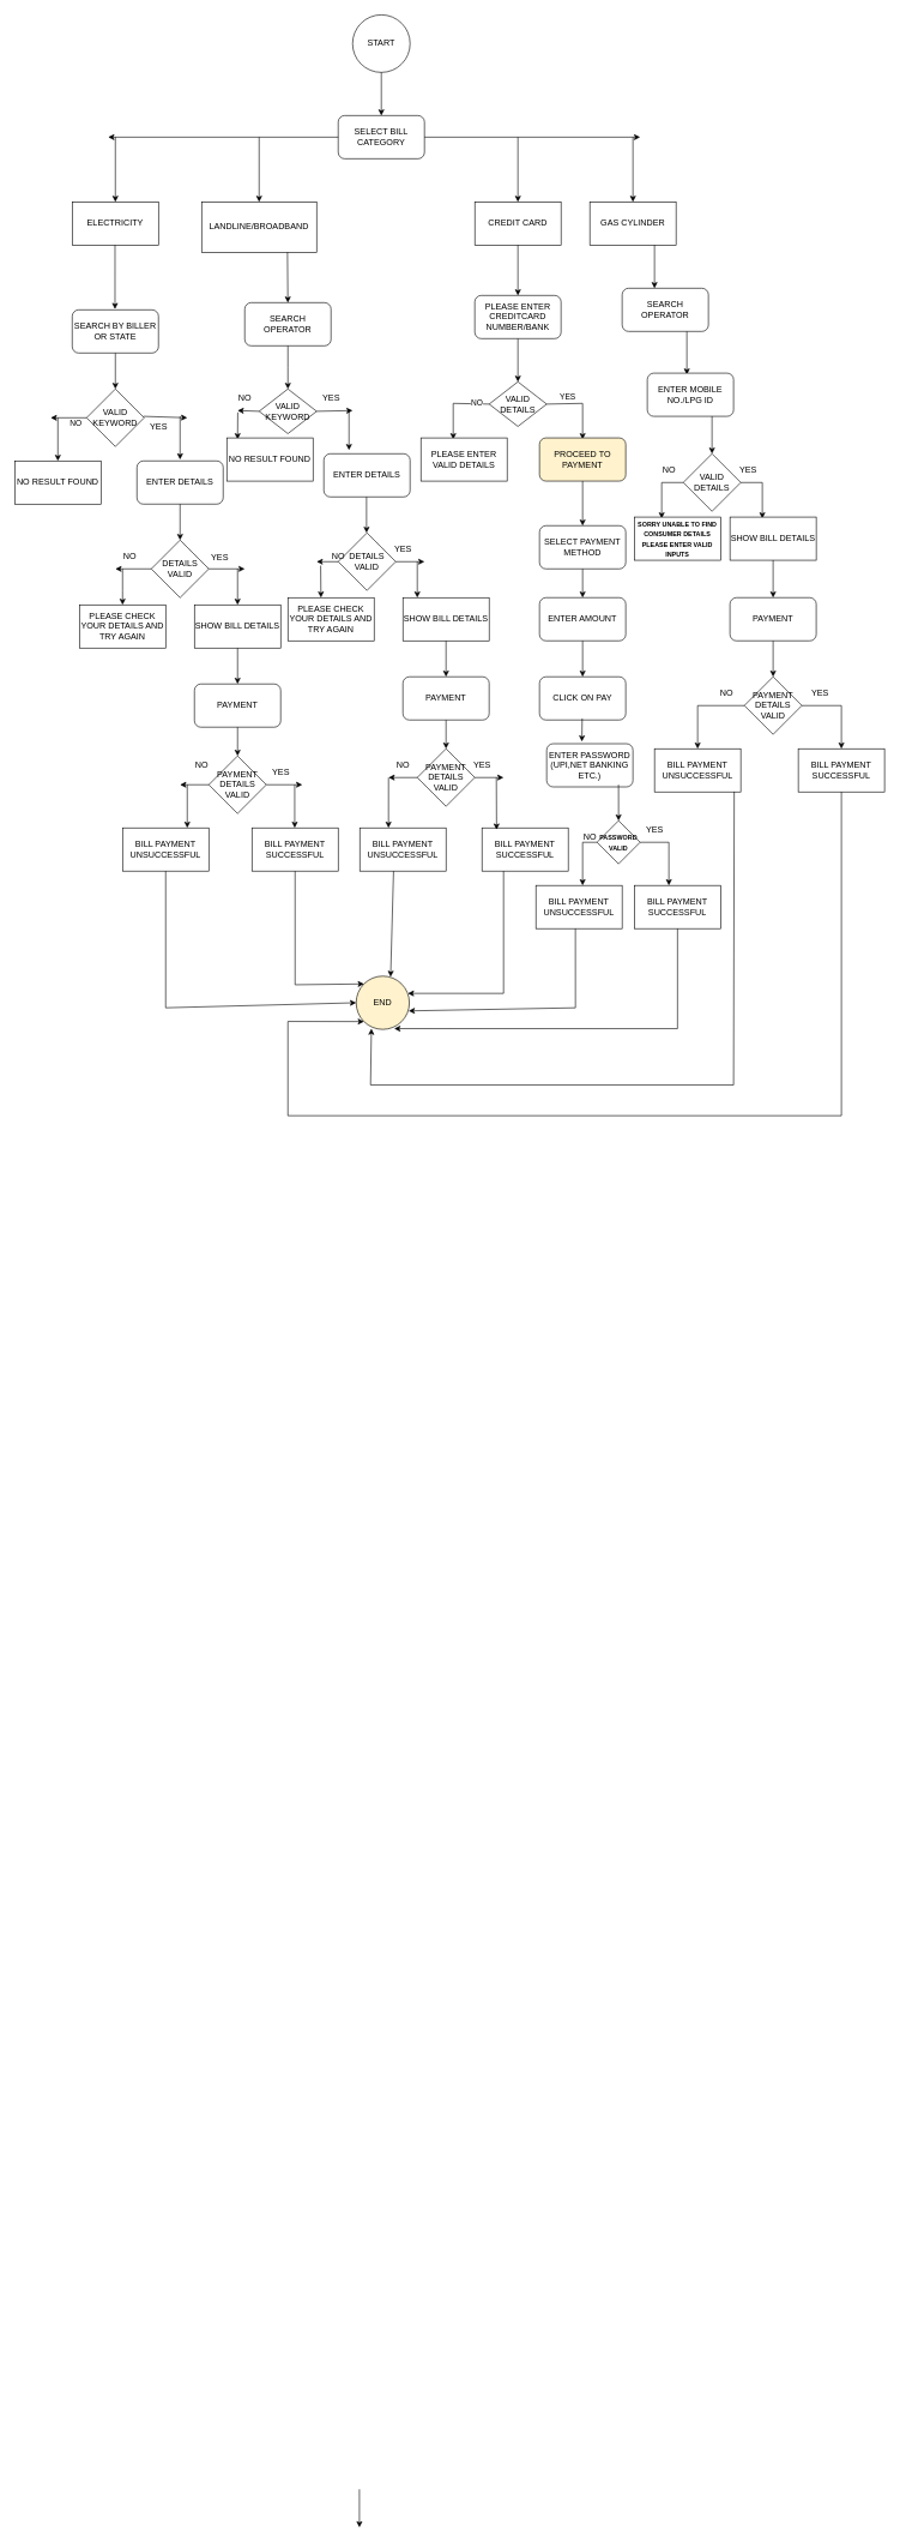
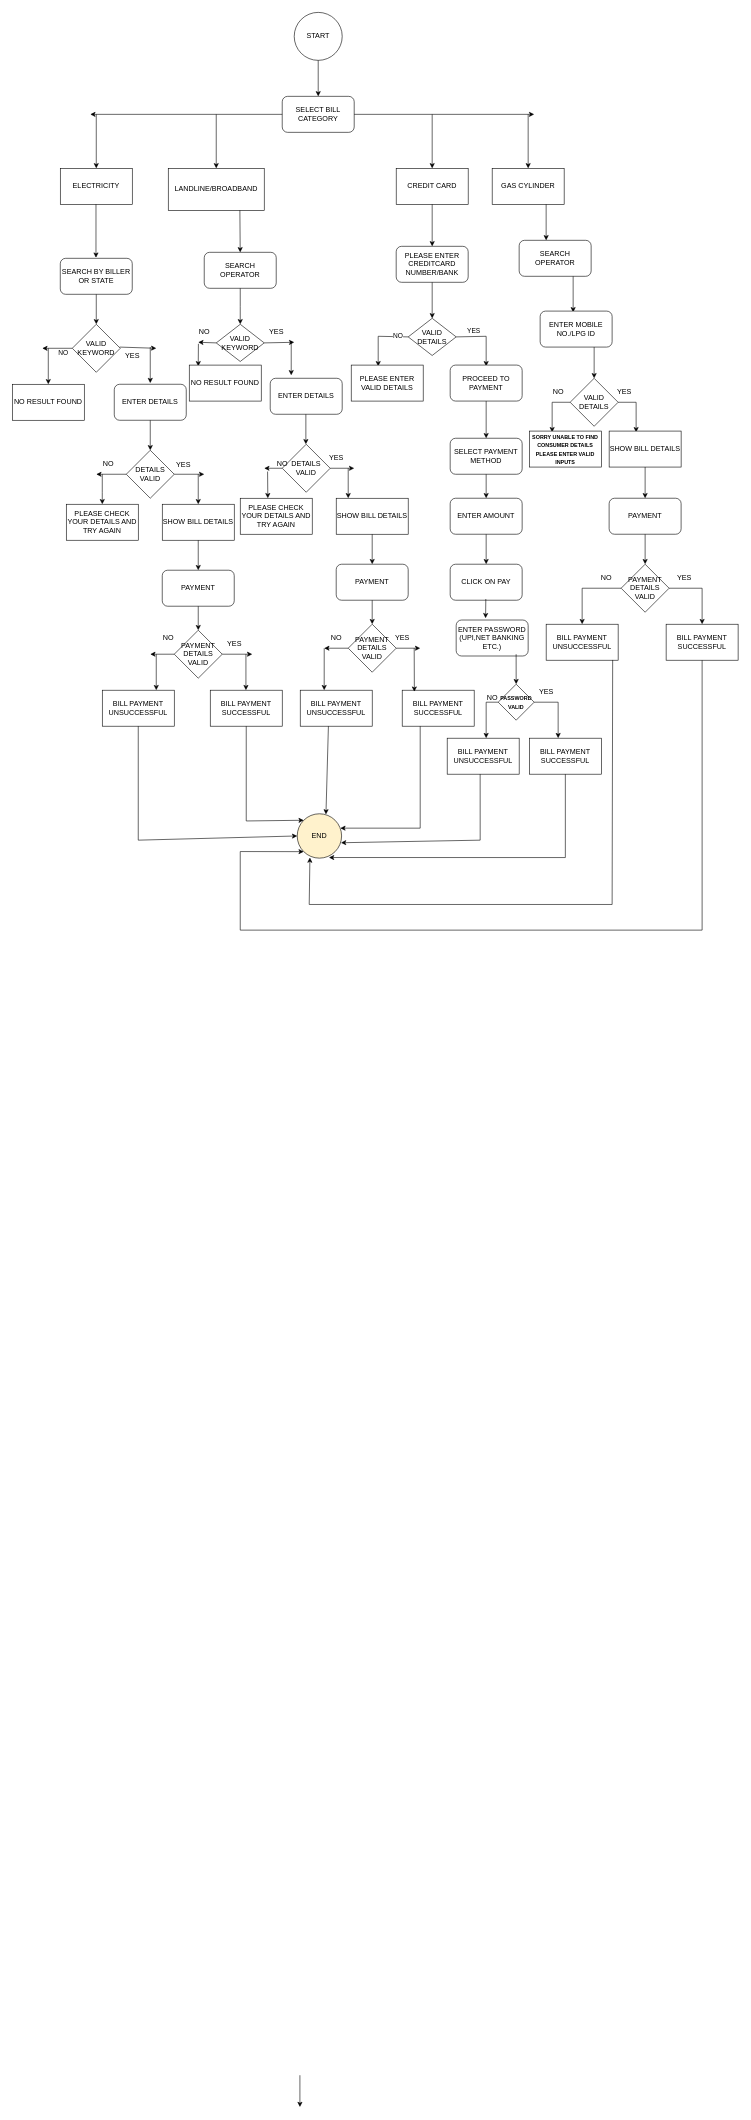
- <mxCell id="93" value="PROCEED TO PAYMENT" style="rounded=1;whiteSpace=wrap;html=1;fillColor=#fff2cc;" vertex="1" parent="1"><mxGeometry x="750" y="608" width="120" height="60" as="geometry" /></mxCell>
+ <mxCell id="93" value="PROCEED TO PAYMENT" style="rounded=1;whiteSpace=wrap;html=1;" vertex="1" parent="1"><mxGeometry x="750" y="608" width="120" height="60" as="geometry" /></mxCell>
